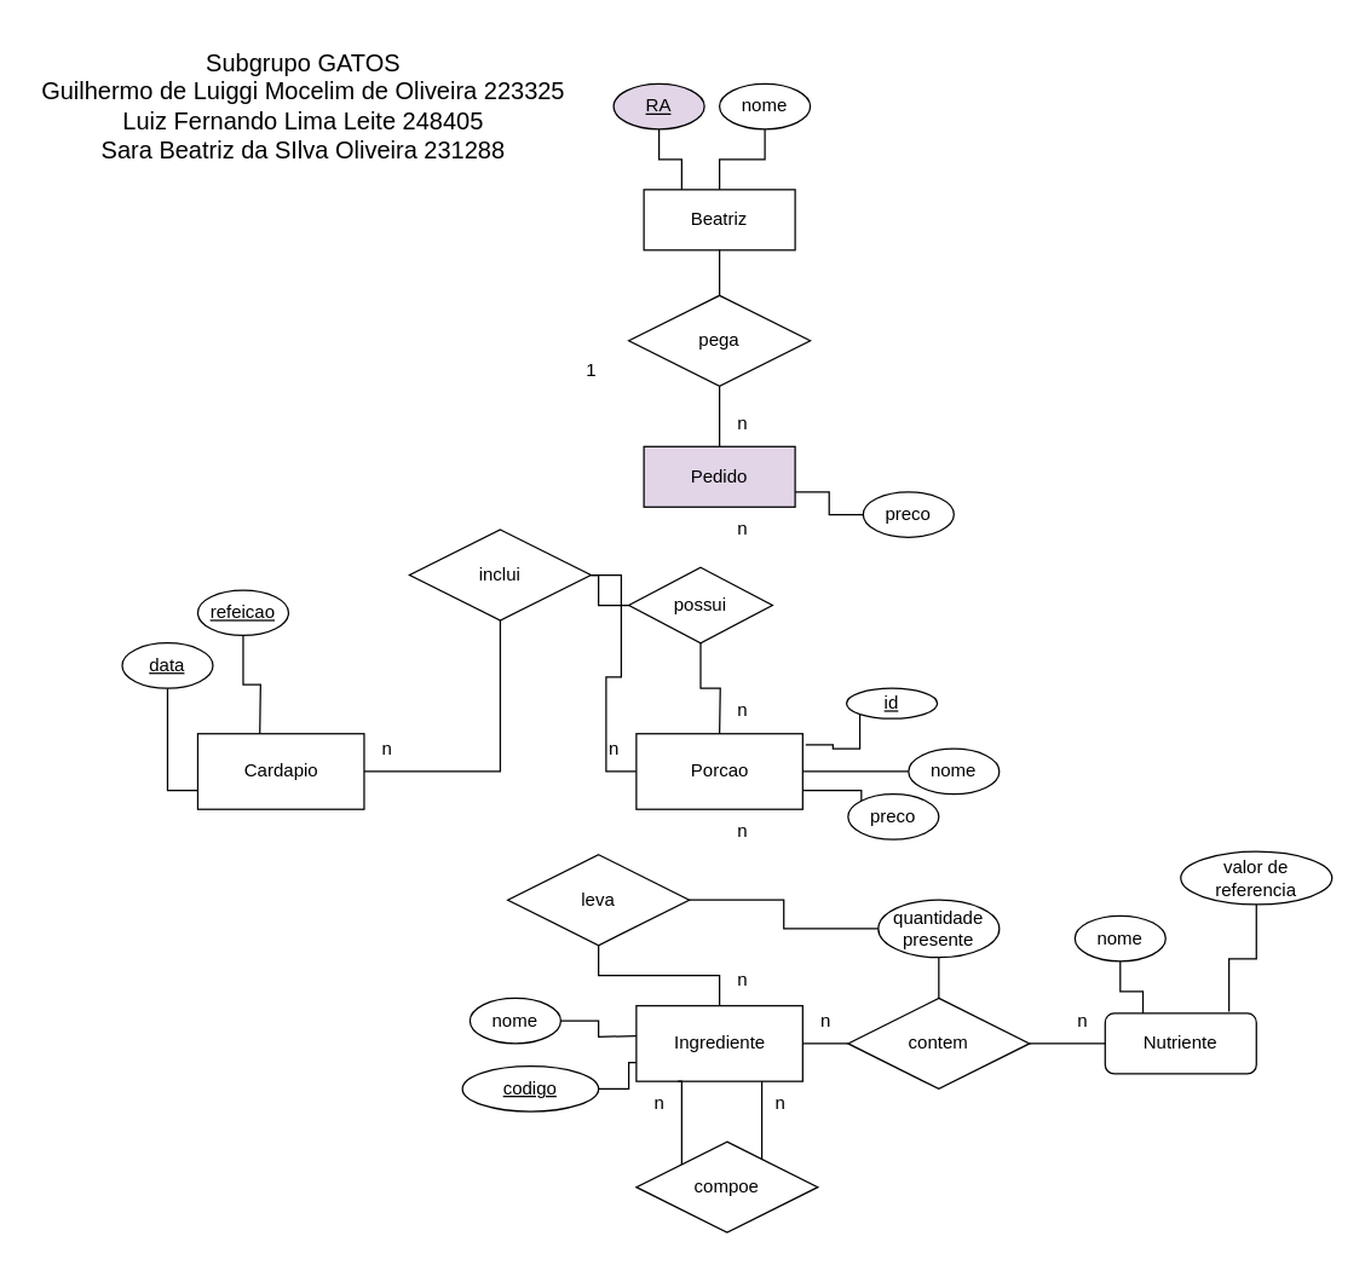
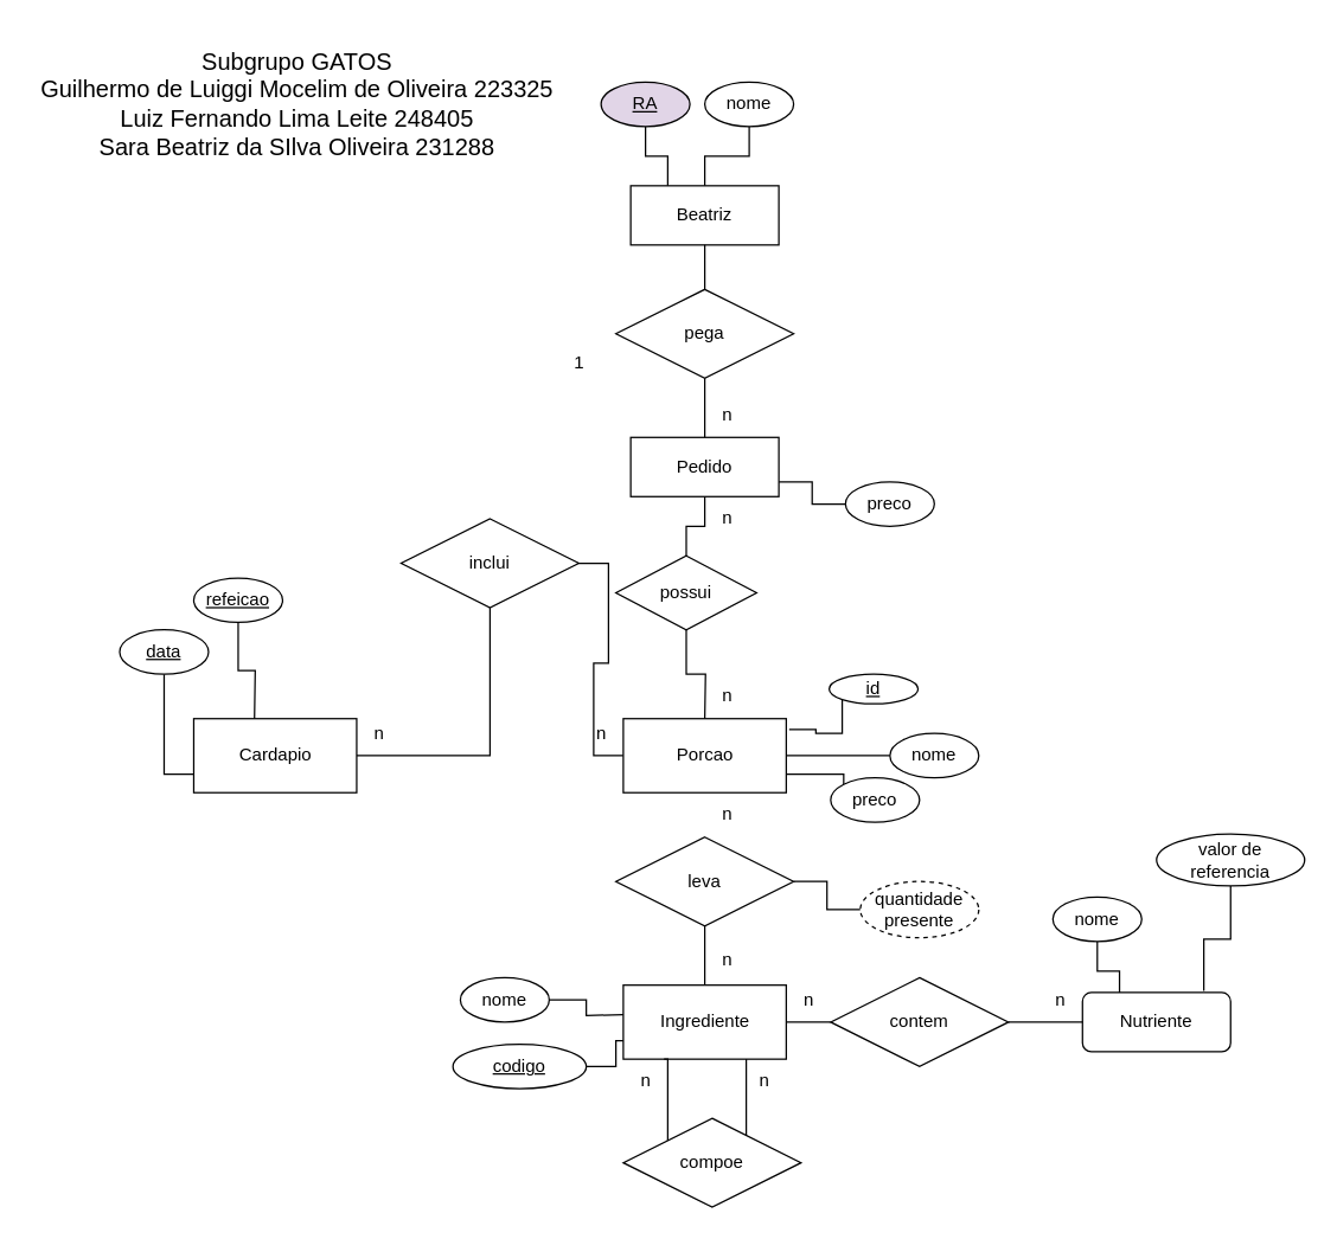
- <mxCell id="21" value="Pedido" style="whiteSpace=wrap;html=1;align=center;fillColor=#e1d5e7;" parent="1" vertex="1"><mxGeometry x="425" y="295" width="100" height="40" as="geometry" /></mxCell>
+ <mxCell id="21" value="Pedido" style="whiteSpace=wrap;html=1;align=center;" parent="1" vertex="1"><mxGeometry x="425" y="295" width="100" height="40" as="geometry" /></mxCell>
- <mxCell id="23" style="edgeStyle=orthogonalEdgeStyle;rounded=0;orthogonalLoop=1;jettySize=auto;html=1;endArrow=none;endFill=0;" parent="1" source="24" target="25" edge="1"><mxGeometry relative="1" as="geometry" /></mxCell>
+ <mxCell id="23" style="edgeStyle=orthogonalEdgeStyle;rounded=0;orthogonalLoop=1;jettySize=auto;html=1;endArrow=none;endFill=0;" parent="1" source="24" target="21" edge="1"><mxGeometry relative="1" as="geometry" /></mxCell>
- <mxCell id="12" value="leva" style="shape=rhombus;perimeter=rhombusPerimeter;whiteSpace=wrap;html=1;align=center;" parent="1" vertex="1"><mxGeometry x="335" y="565" width="120" height="60" as="geometry" /></mxCell>
+ <mxCell id="12" value="leva" style="shape=rhombus;perimeter=rhombusPerimeter;whiteSpace=wrap;html=1;align=center;" parent="1" vertex="1"><mxGeometry x="415" y="565" width="120" height="60" as="geometry" /></mxCell>
- <mxCell id="44" value="quantidade presente" style="ellipse;whiteSpace=wrap;html=1;fontStyle=0" vertex="1" parent="1"><mxGeometry x="580" y="595" width="80" height="38" as="geometry" /></mxCell>
+ <mxCell id="44" value="quantidade presente" style="ellipse;whiteSpace=wrap;html=1;fontStyle=0;dashed=1;" vertex="1" parent="1"><mxGeometry x="580" y="595" width="80" height="38" as="geometry" /></mxCell>
- <mxCell id="43" style="edgeStyle=orthogonalEdgeStyle;rounded=0;orthogonalLoop=1;jettySize=auto;html=1;entryX=0.5;entryY=0;entryDx=0;entryDy=0;endArrow=none;endFill=0;" edge="1" parent="1" source="44" target="19"><mxGeometry relative="1" as="geometry" /></mxCell>
